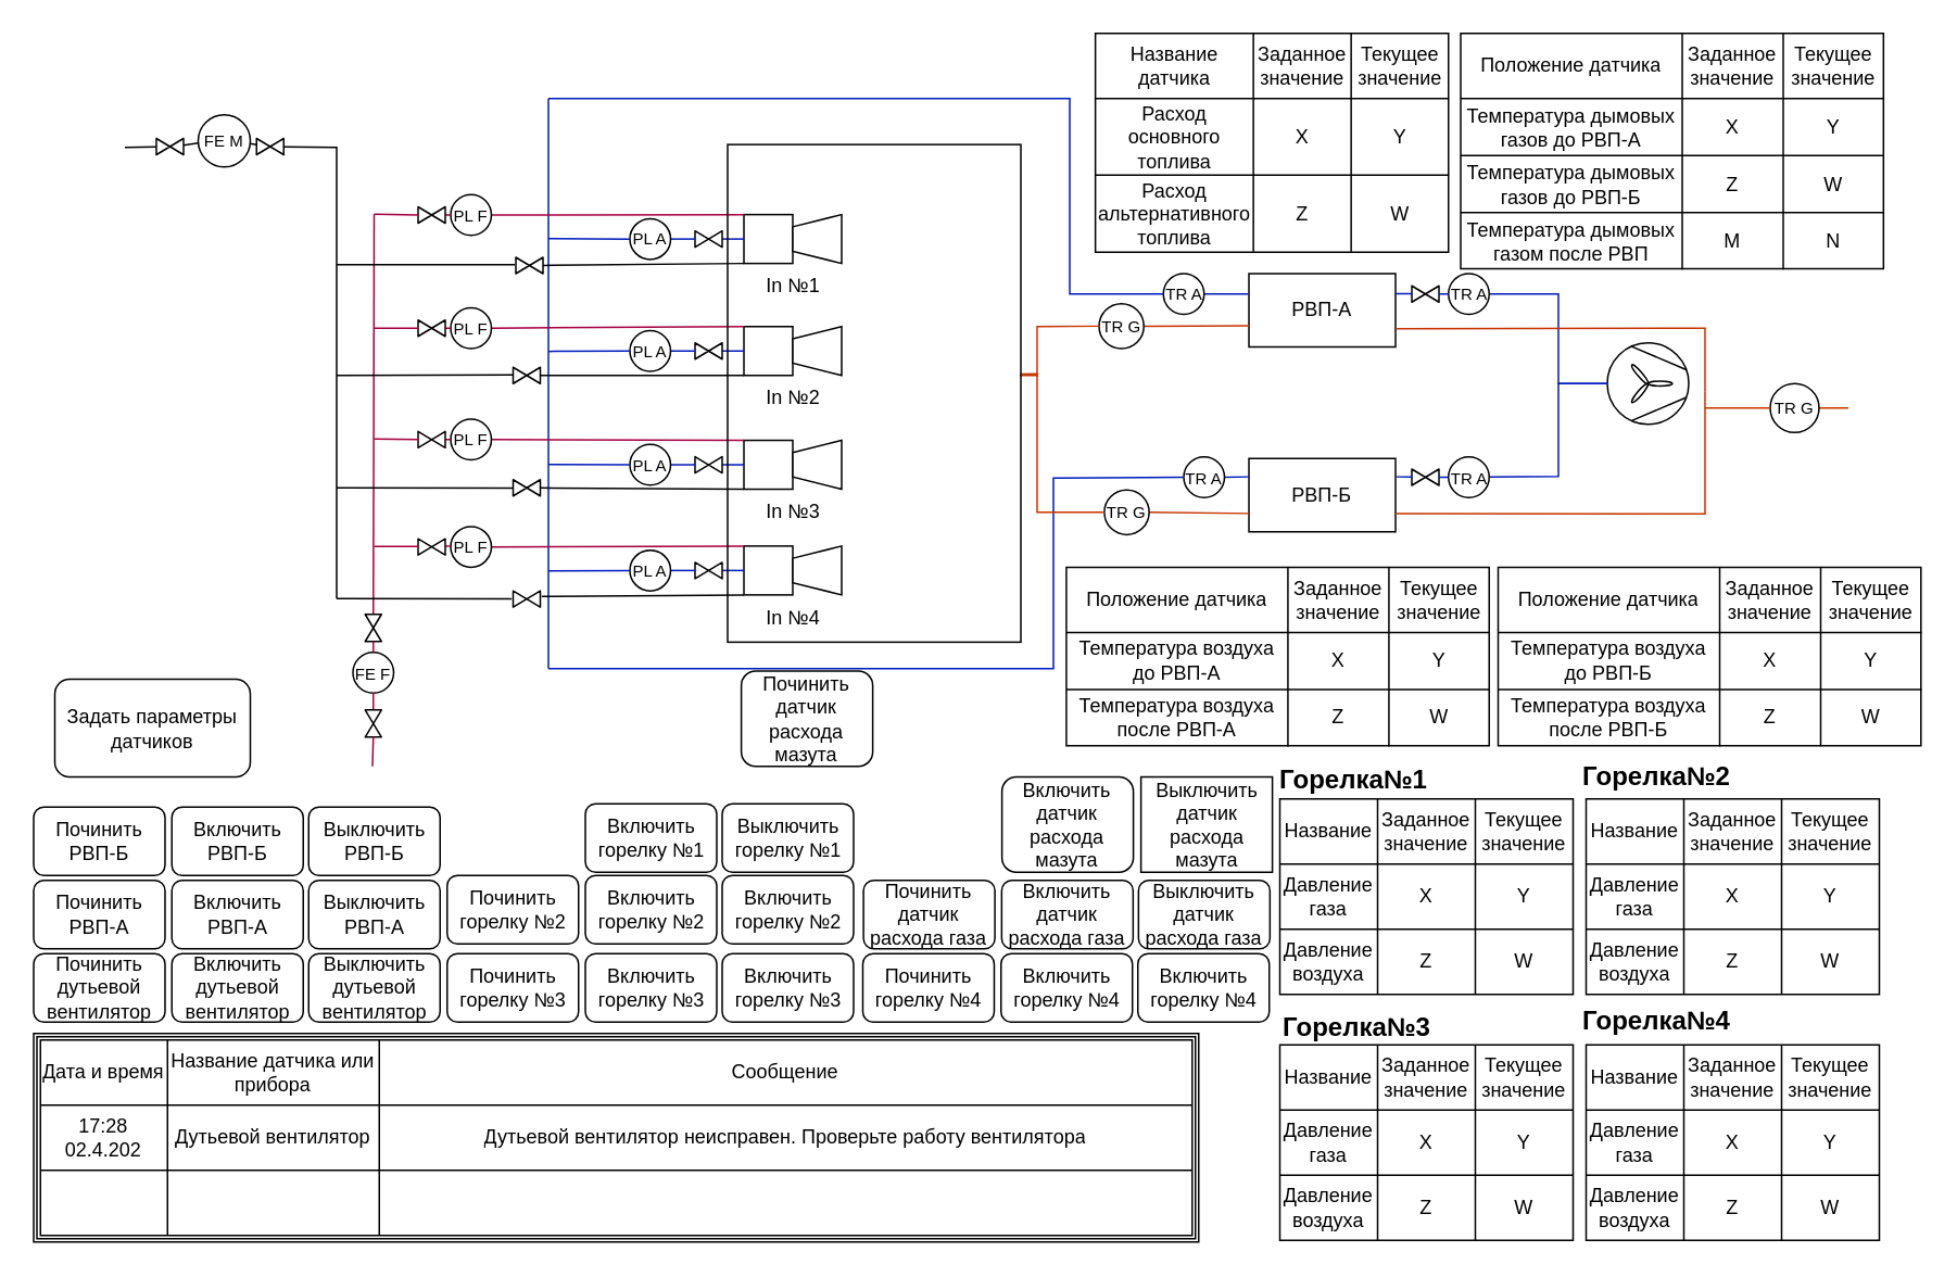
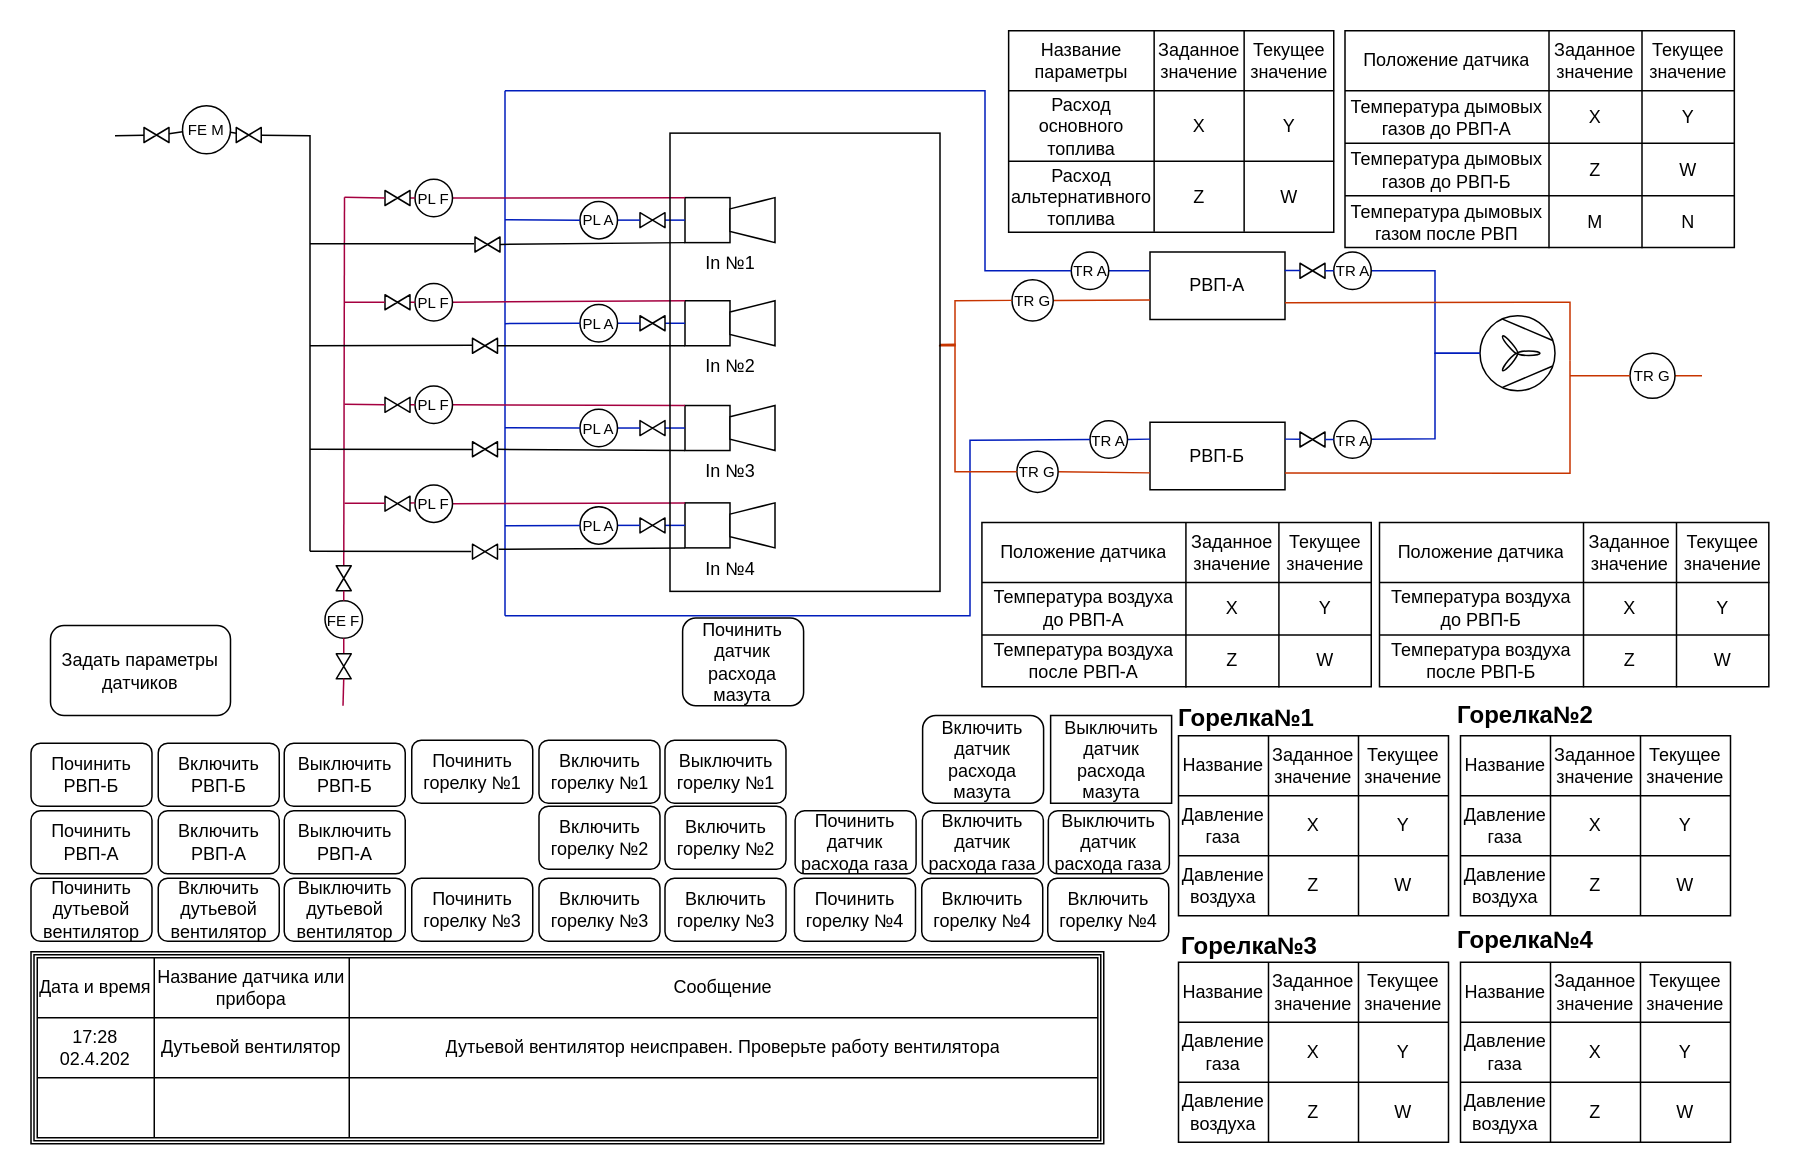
- <mxCell id="246" value="Название датчика" style="shape=partialRectangle;html=1;whiteSpace=wrap;connectable=0;fillColor=none;top=0;left=0;bottom=0;right=0;overflow=hidden;" vertex="1" parent="245"><mxGeometry width="97" height="40" as="geometry" /></mxCell>
+ <mxCell id="246" value="Название параметры" style="shape=partialRectangle;html=1;whiteSpace=wrap;connectable=0;fillColor=none;top=0;left=0;bottom=0;right=0;overflow=hidden;" vertex="1" parent="245"><mxGeometry width="97" height="40" as="geometry" /></mxCell>
+ <mxCell id="189" value="Починить горелку №1" style="rounded=1;whiteSpace=wrap;html=1;" vertex="1" parent="1"><mxGeometry x="273.83" y="493" width="80.66" height="42" as="geometry" /></mxCell>
- <mxCell id="186" value="Починить горелку №2" style="rounded=1;whiteSpace=wrap;html=1;" vertex="1" parent="1"><mxGeometry x="273.83" y="537" width="80.66" height="42" as="geometry" /></mxCell>
